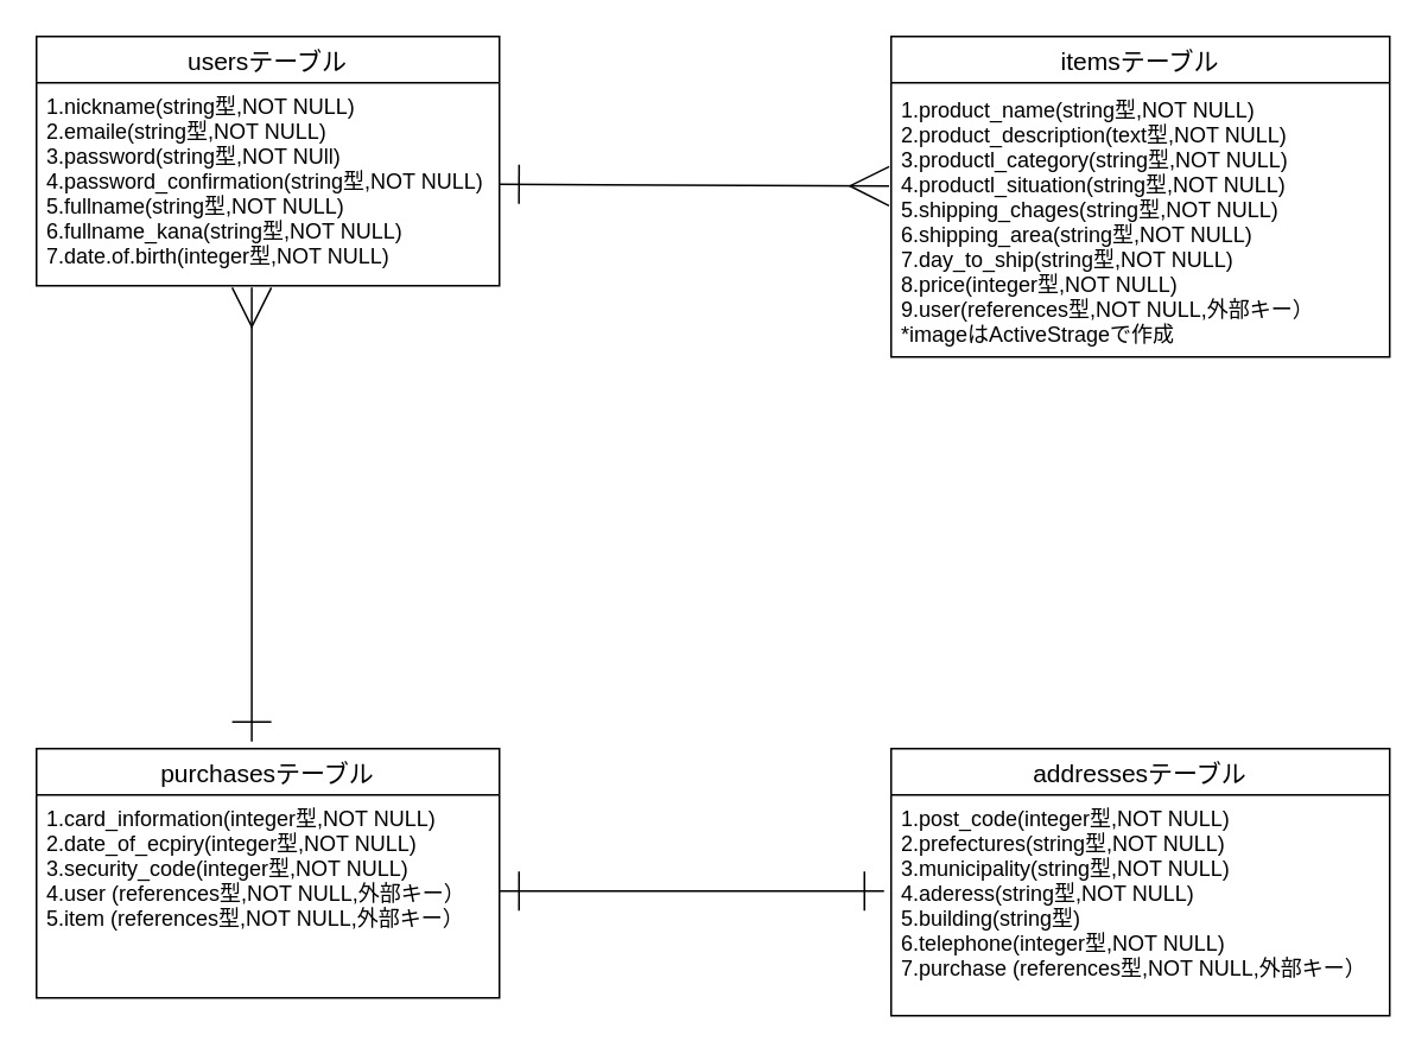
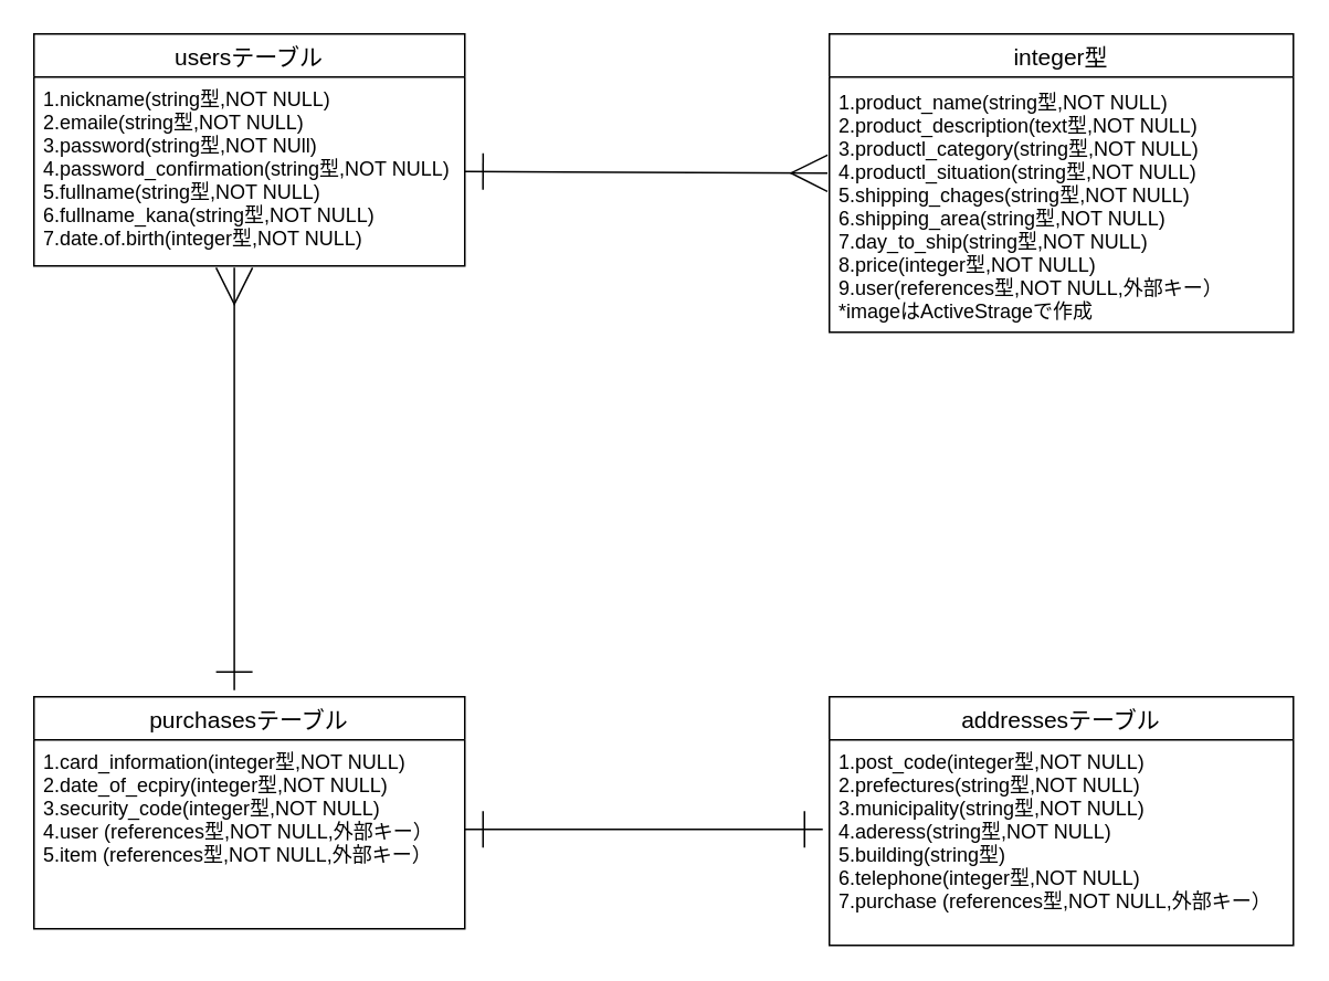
- <mxCell id="4" value="itemsテーブル" style="swimlane;fontStyle=0;childLayout=stackLayout;horizontal=1;startSize=26;horizontalStack=0;resizeParent=1;resizeParentMax=0;resizeLast=0;collapsible=1;marginBottom=0;align=center;fontSize=14;" vertex="1" parent="1"><mxGeometry x="500" y="20" width="280" height="180" as="geometry" /></mxCell>
+ <mxCell id="4" value="integer型" style="swimlane;fontStyle=0;childLayout=stackLayout;horizontal=1;startSize=26;horizontalStack=0;resizeParent=1;resizeParentMax=0;resizeLast=0;collapsible=1;marginBottom=0;align=center;fontSize=14;" vertex="1" parent="1"><mxGeometry x="500" y="20" width="280" height="180" as="geometry" /></mxCell>
